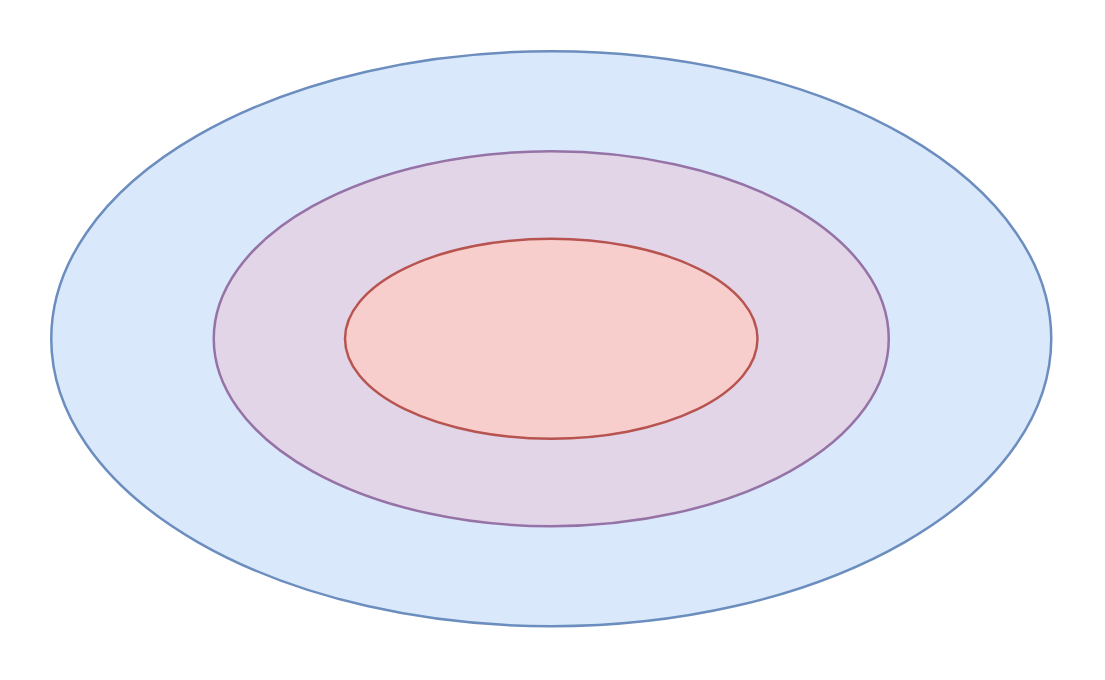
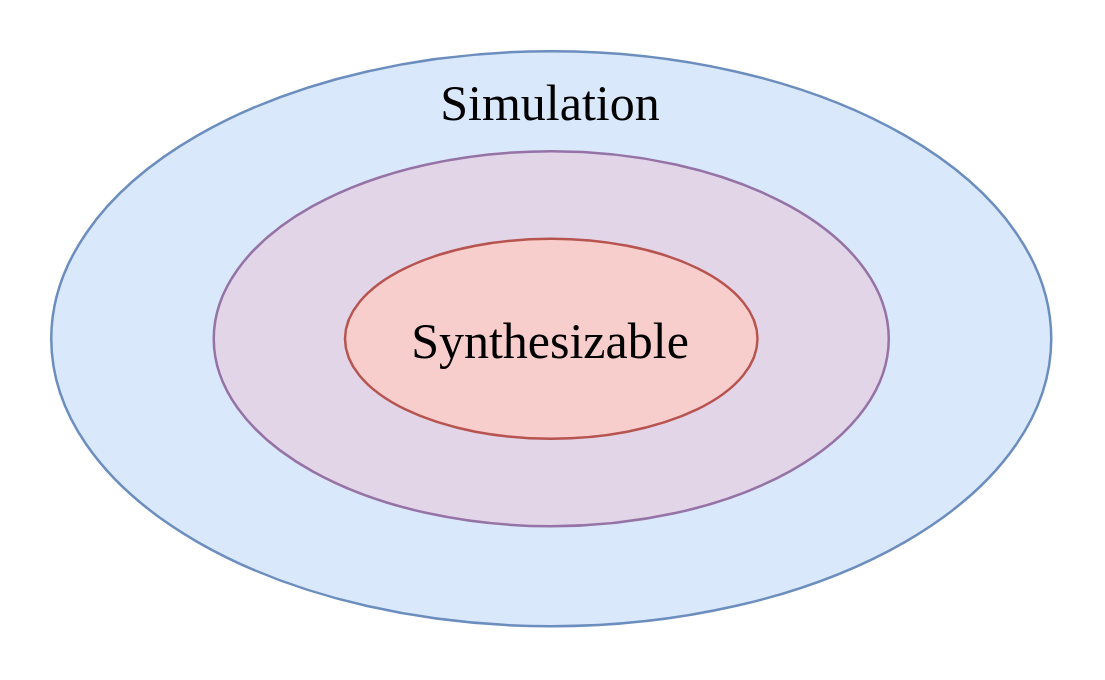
+ <mxCell id="5" value="Simulation" style="text;html=1;strokeColor=none;fillColor=none;align=center;verticalAlign=middle;whiteSpace=wrap;rounded=0;fontSize=20;fontFamily=UGent Panno Text;" vertex="1" parent="1"><mxGeometry x="170" y="20" width="100" height="40" as="geometry" /></mxCell>
+ <mxCell id="6" value="Synthesizable" style="text;html=1;strokeColor=none;fillColor=none;align=center;verticalAlign=middle;whiteSpace=wrap;rounded=0;fontSize=20;fontFamily=UGent Panno Text;" vertex="1" parent="1"><mxGeometry x="145" y="117.5" width="150" height="35" as="geometry" /></mxCell>
